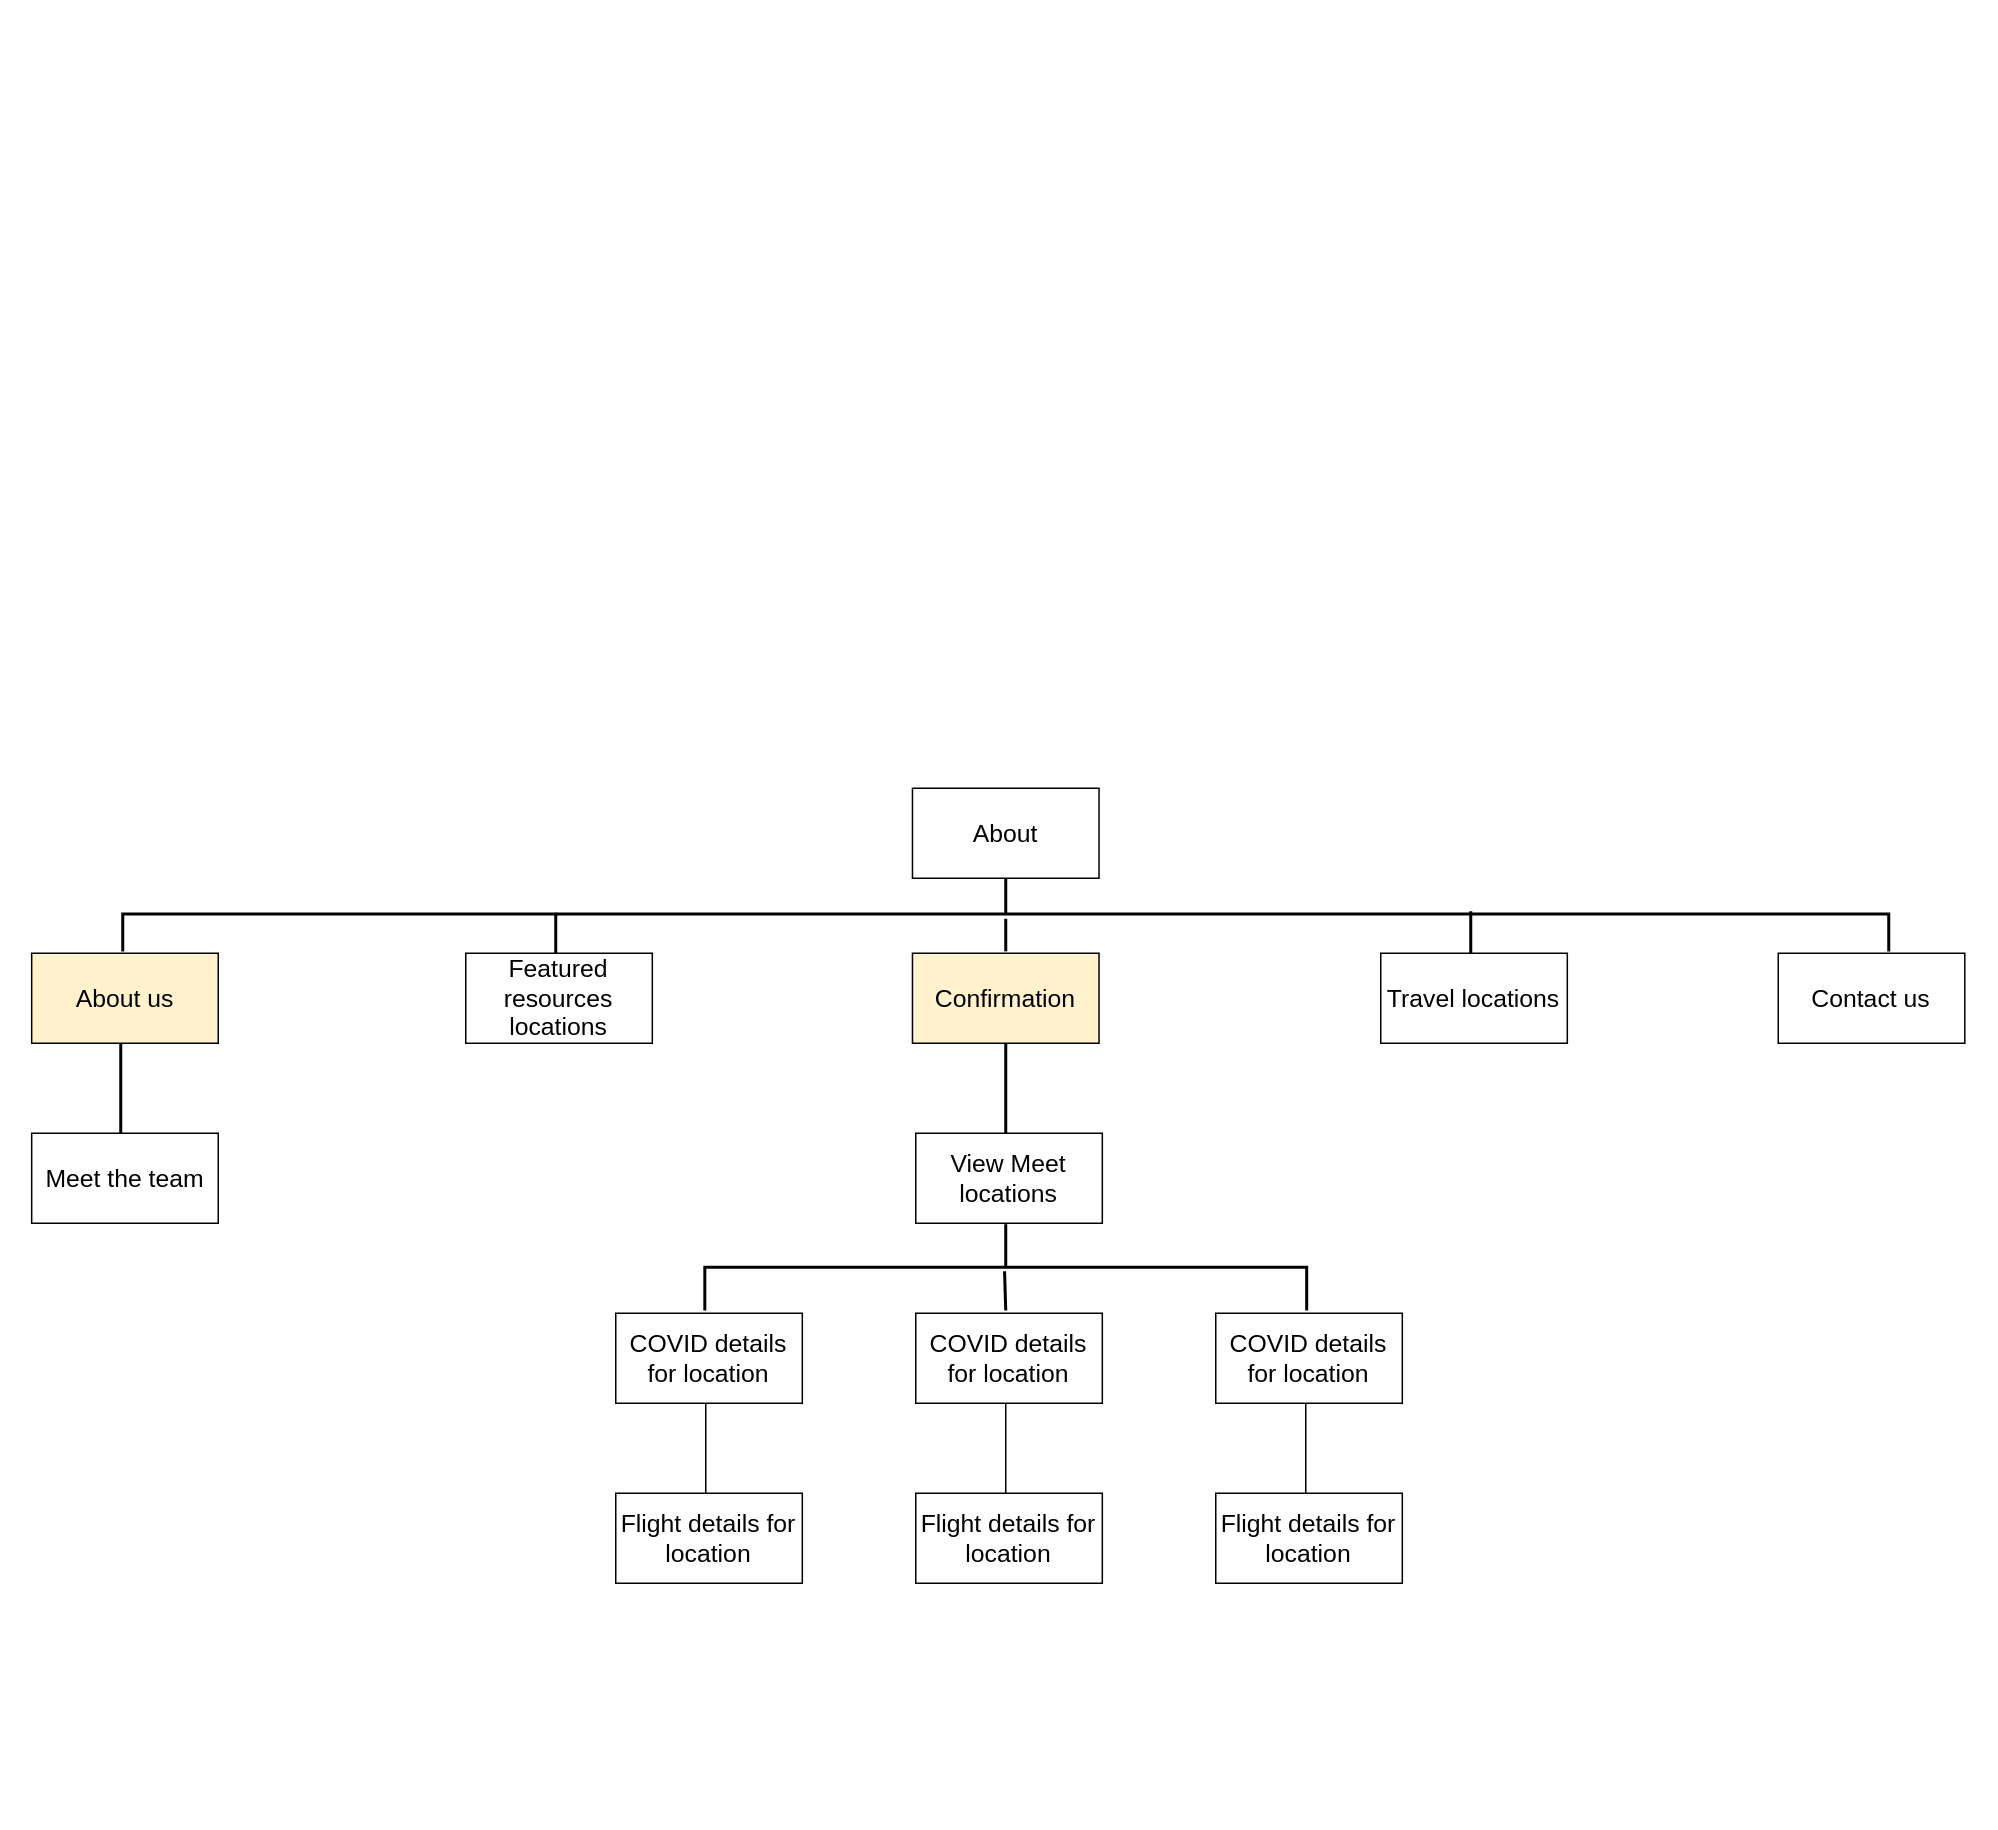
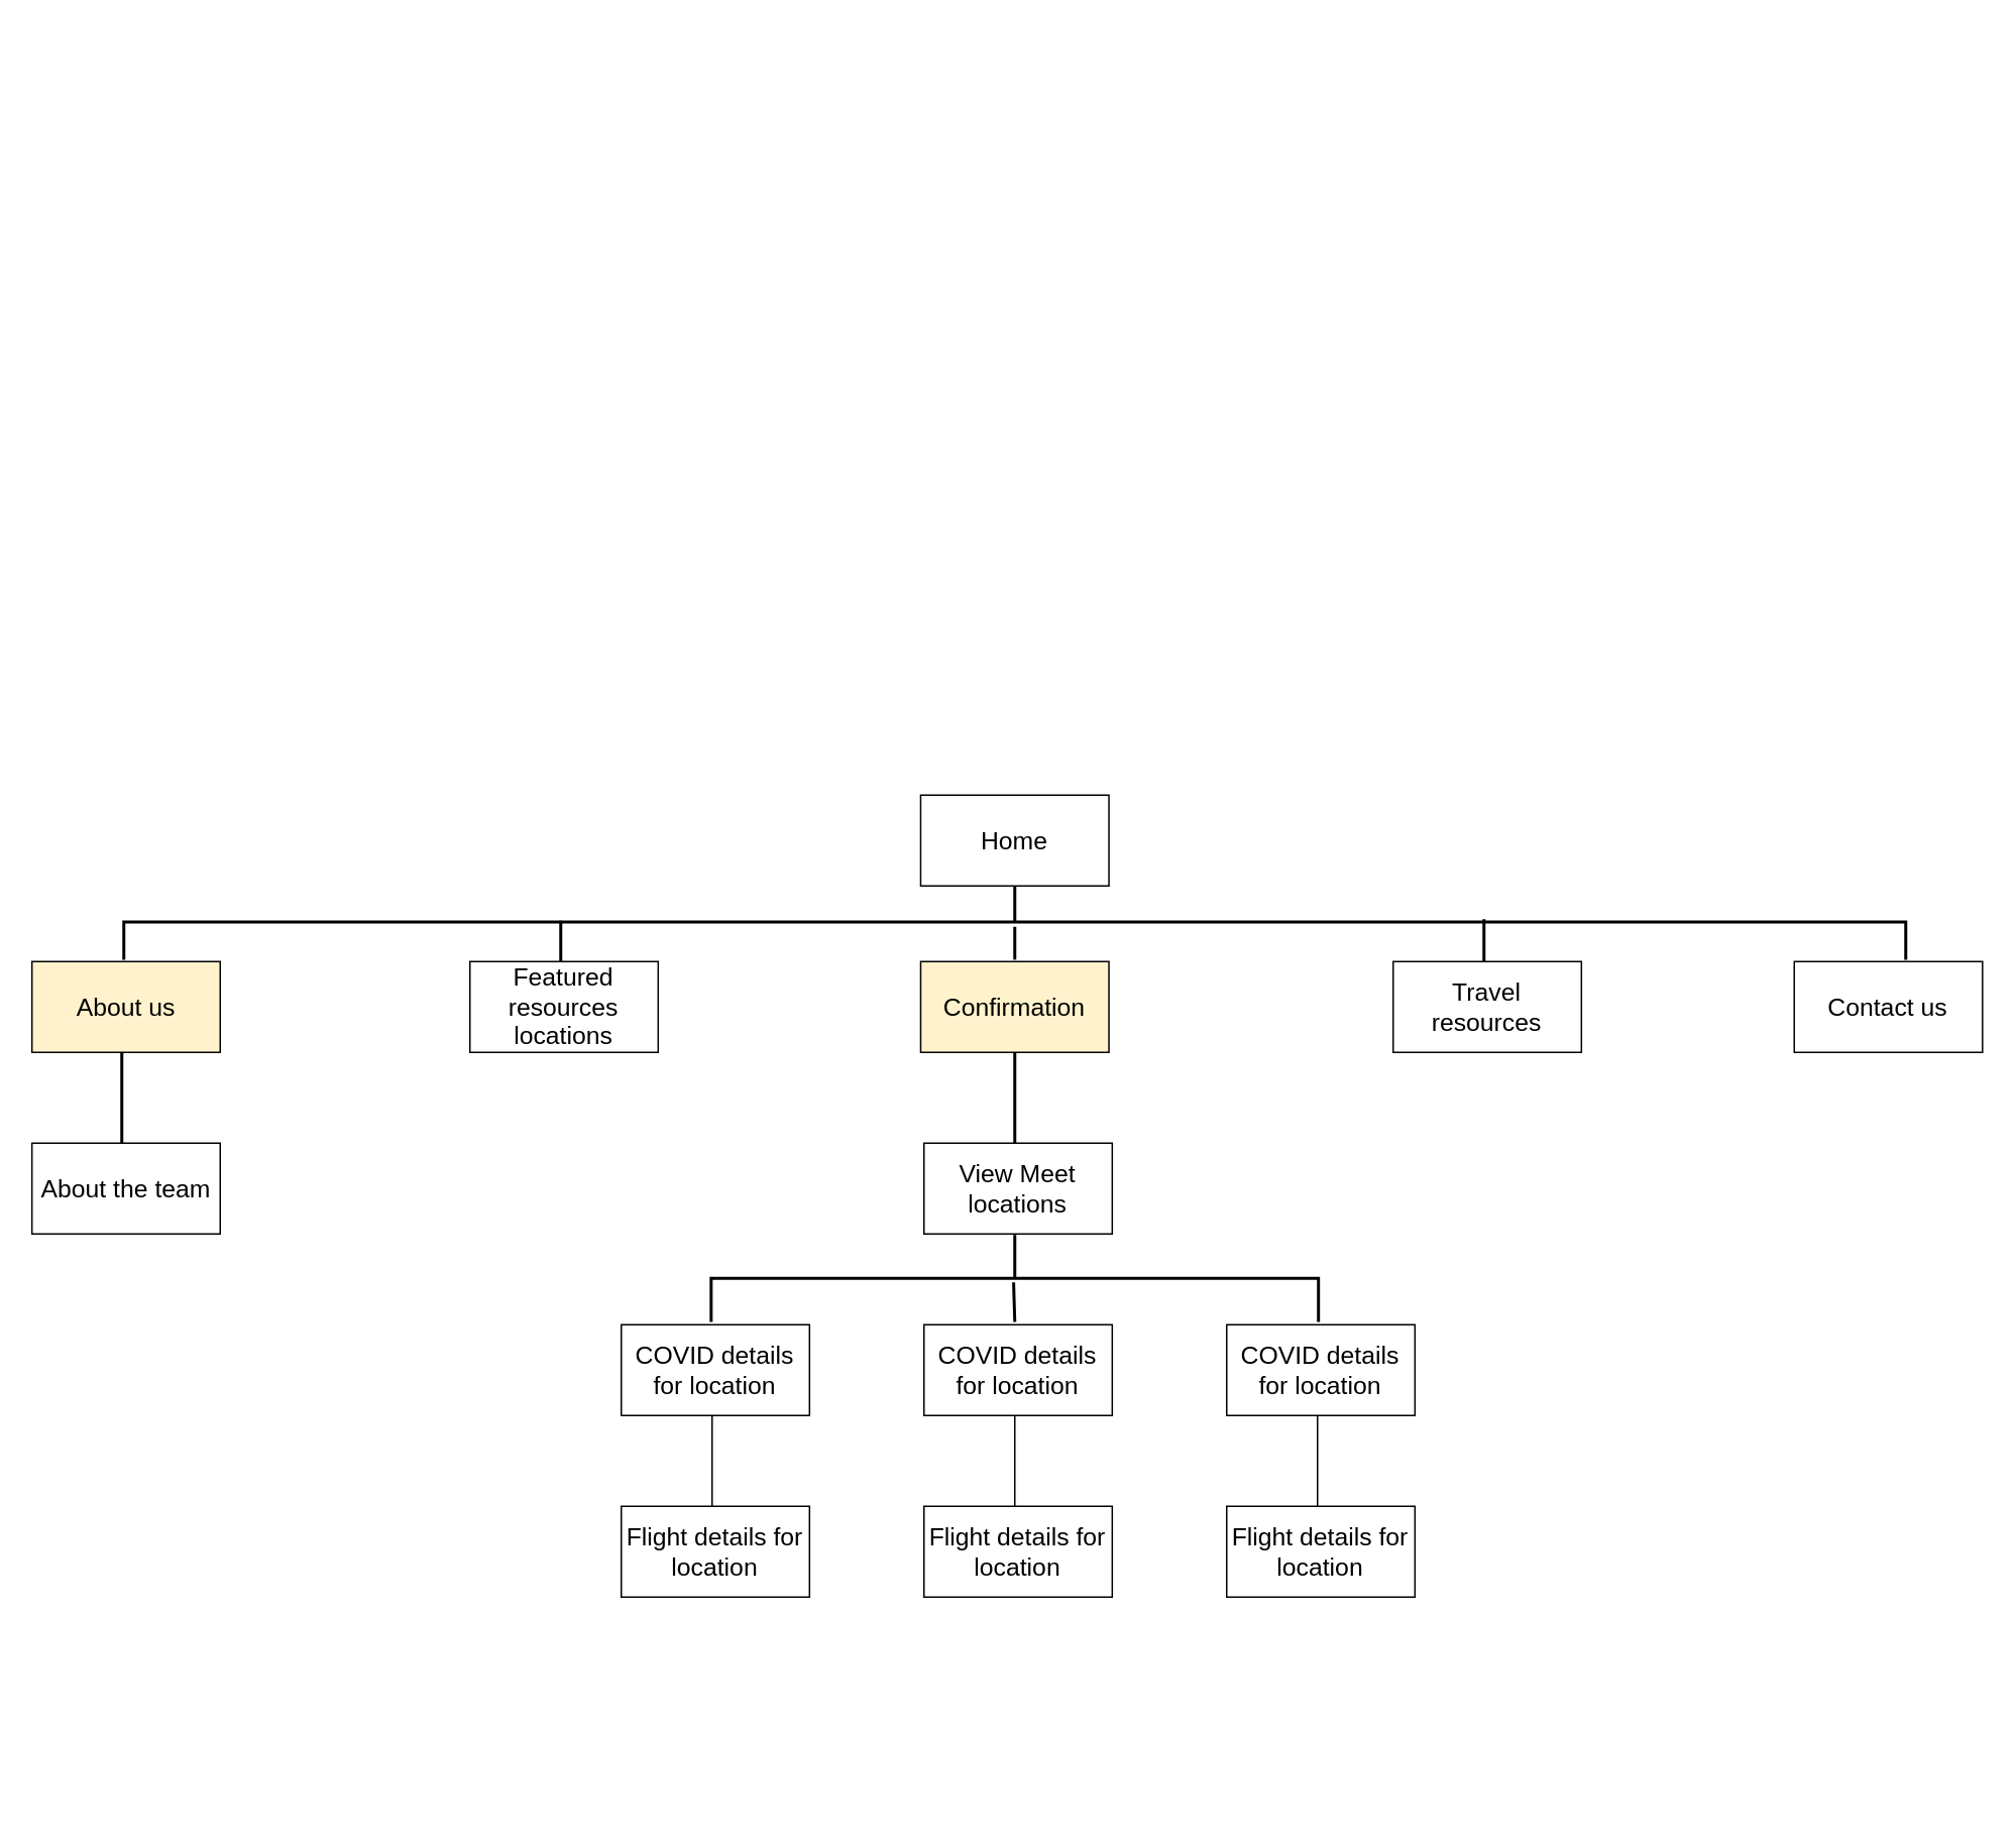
- <mxCell id="14" value="&lt;span style=&quot;font-family: &amp;#34;helvetica&amp;#34;&quot;&gt;&lt;font style=&quot;font-size: 16.5px&quot;&gt;About&lt;/font&gt;&lt;/span&gt;" style="rounded=0;whiteSpace=wrap;html=1;" parent="1" vertex="1"><mxGeometry x="607.81" y="525" width="124.38" height="60" as="geometry" /></mxCell>
+ <mxCell id="14" value="&lt;span style=&quot;font-family: &amp;#34;helvetica&amp;#34;&quot;&gt;&lt;font style=&quot;font-size: 16.5px&quot;&gt;Home&lt;/font&gt;&lt;/span&gt;" style="rounded=0;whiteSpace=wrap;html=1;" parent="1" vertex="1"><mxGeometry x="607.81" y="525" width="124.38" height="60" as="geometry" /></mxCell>
- <mxCell id="17" value="&lt;span style=&quot;font-family: &amp;#34;helvetica&amp;#34;&quot;&gt;&lt;font style=&quot;font-size: 16.5px&quot;&gt;Travel locations&lt;/font&gt;&lt;/span&gt;" style="rounded=0;whiteSpace=wrap;html=1;" parent="1" vertex="1"><mxGeometry x="920" y="635" width="124.38" height="60" as="geometry" /></mxCell>
+ <mxCell id="17" value="&lt;span style=&quot;font-family: &amp;#34;helvetica&amp;#34;&quot;&gt;&lt;font style=&quot;font-size: 16.5px&quot;&gt;Travel resources&lt;/font&gt;&lt;/span&gt;" style="rounded=0;whiteSpace=wrap;html=1;" parent="1" vertex="1"><mxGeometry x="920" y="635" width="124.38" height="60" as="geometry" /></mxCell>
- <mxCell id="20" value="&lt;span style=&quot;font-family: &amp;#34;helvetica&amp;#34;&quot;&gt;&lt;font style=&quot;font-size: 16.5px&quot;&gt;Meet the team&lt;/font&gt;&lt;/span&gt;" style="rounded=0;whiteSpace=wrap;html=1;" parent="1" vertex="1"><mxGeometry x="20.62" y="755" width="124.38" height="60" as="geometry" /></mxCell>
+ <mxCell id="20" value="&lt;span style=&quot;font-family: &amp;#34;helvetica&amp;#34;&quot;&gt;&lt;font style=&quot;font-size: 16.5px&quot;&gt;About the team&lt;/font&gt;&lt;/span&gt;" style="rounded=0;whiteSpace=wrap;html=1;" parent="1" vertex="1"><mxGeometry x="20.62" y="755" width="124.38" height="60" as="geometry" /></mxCell>
